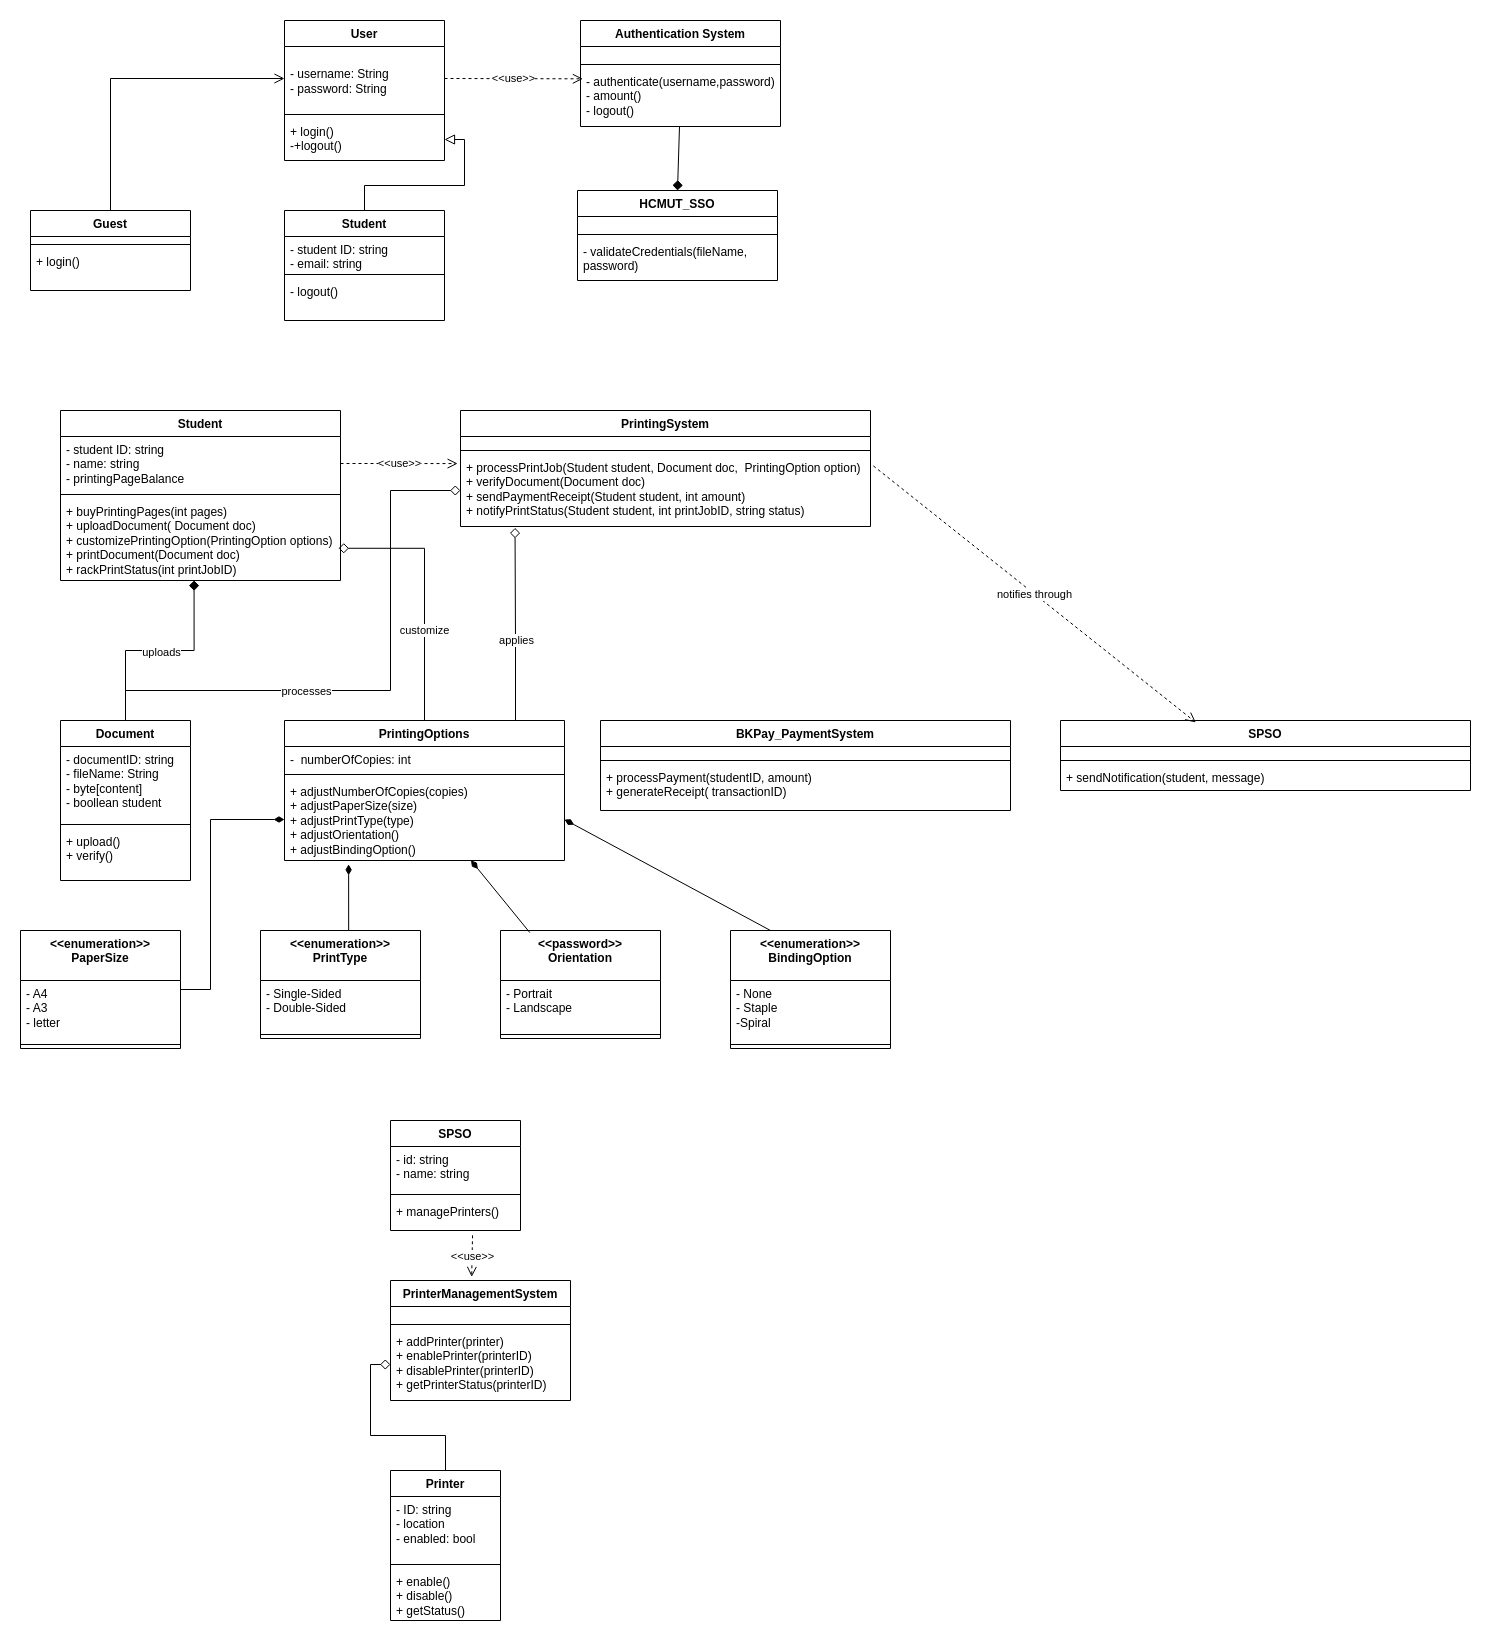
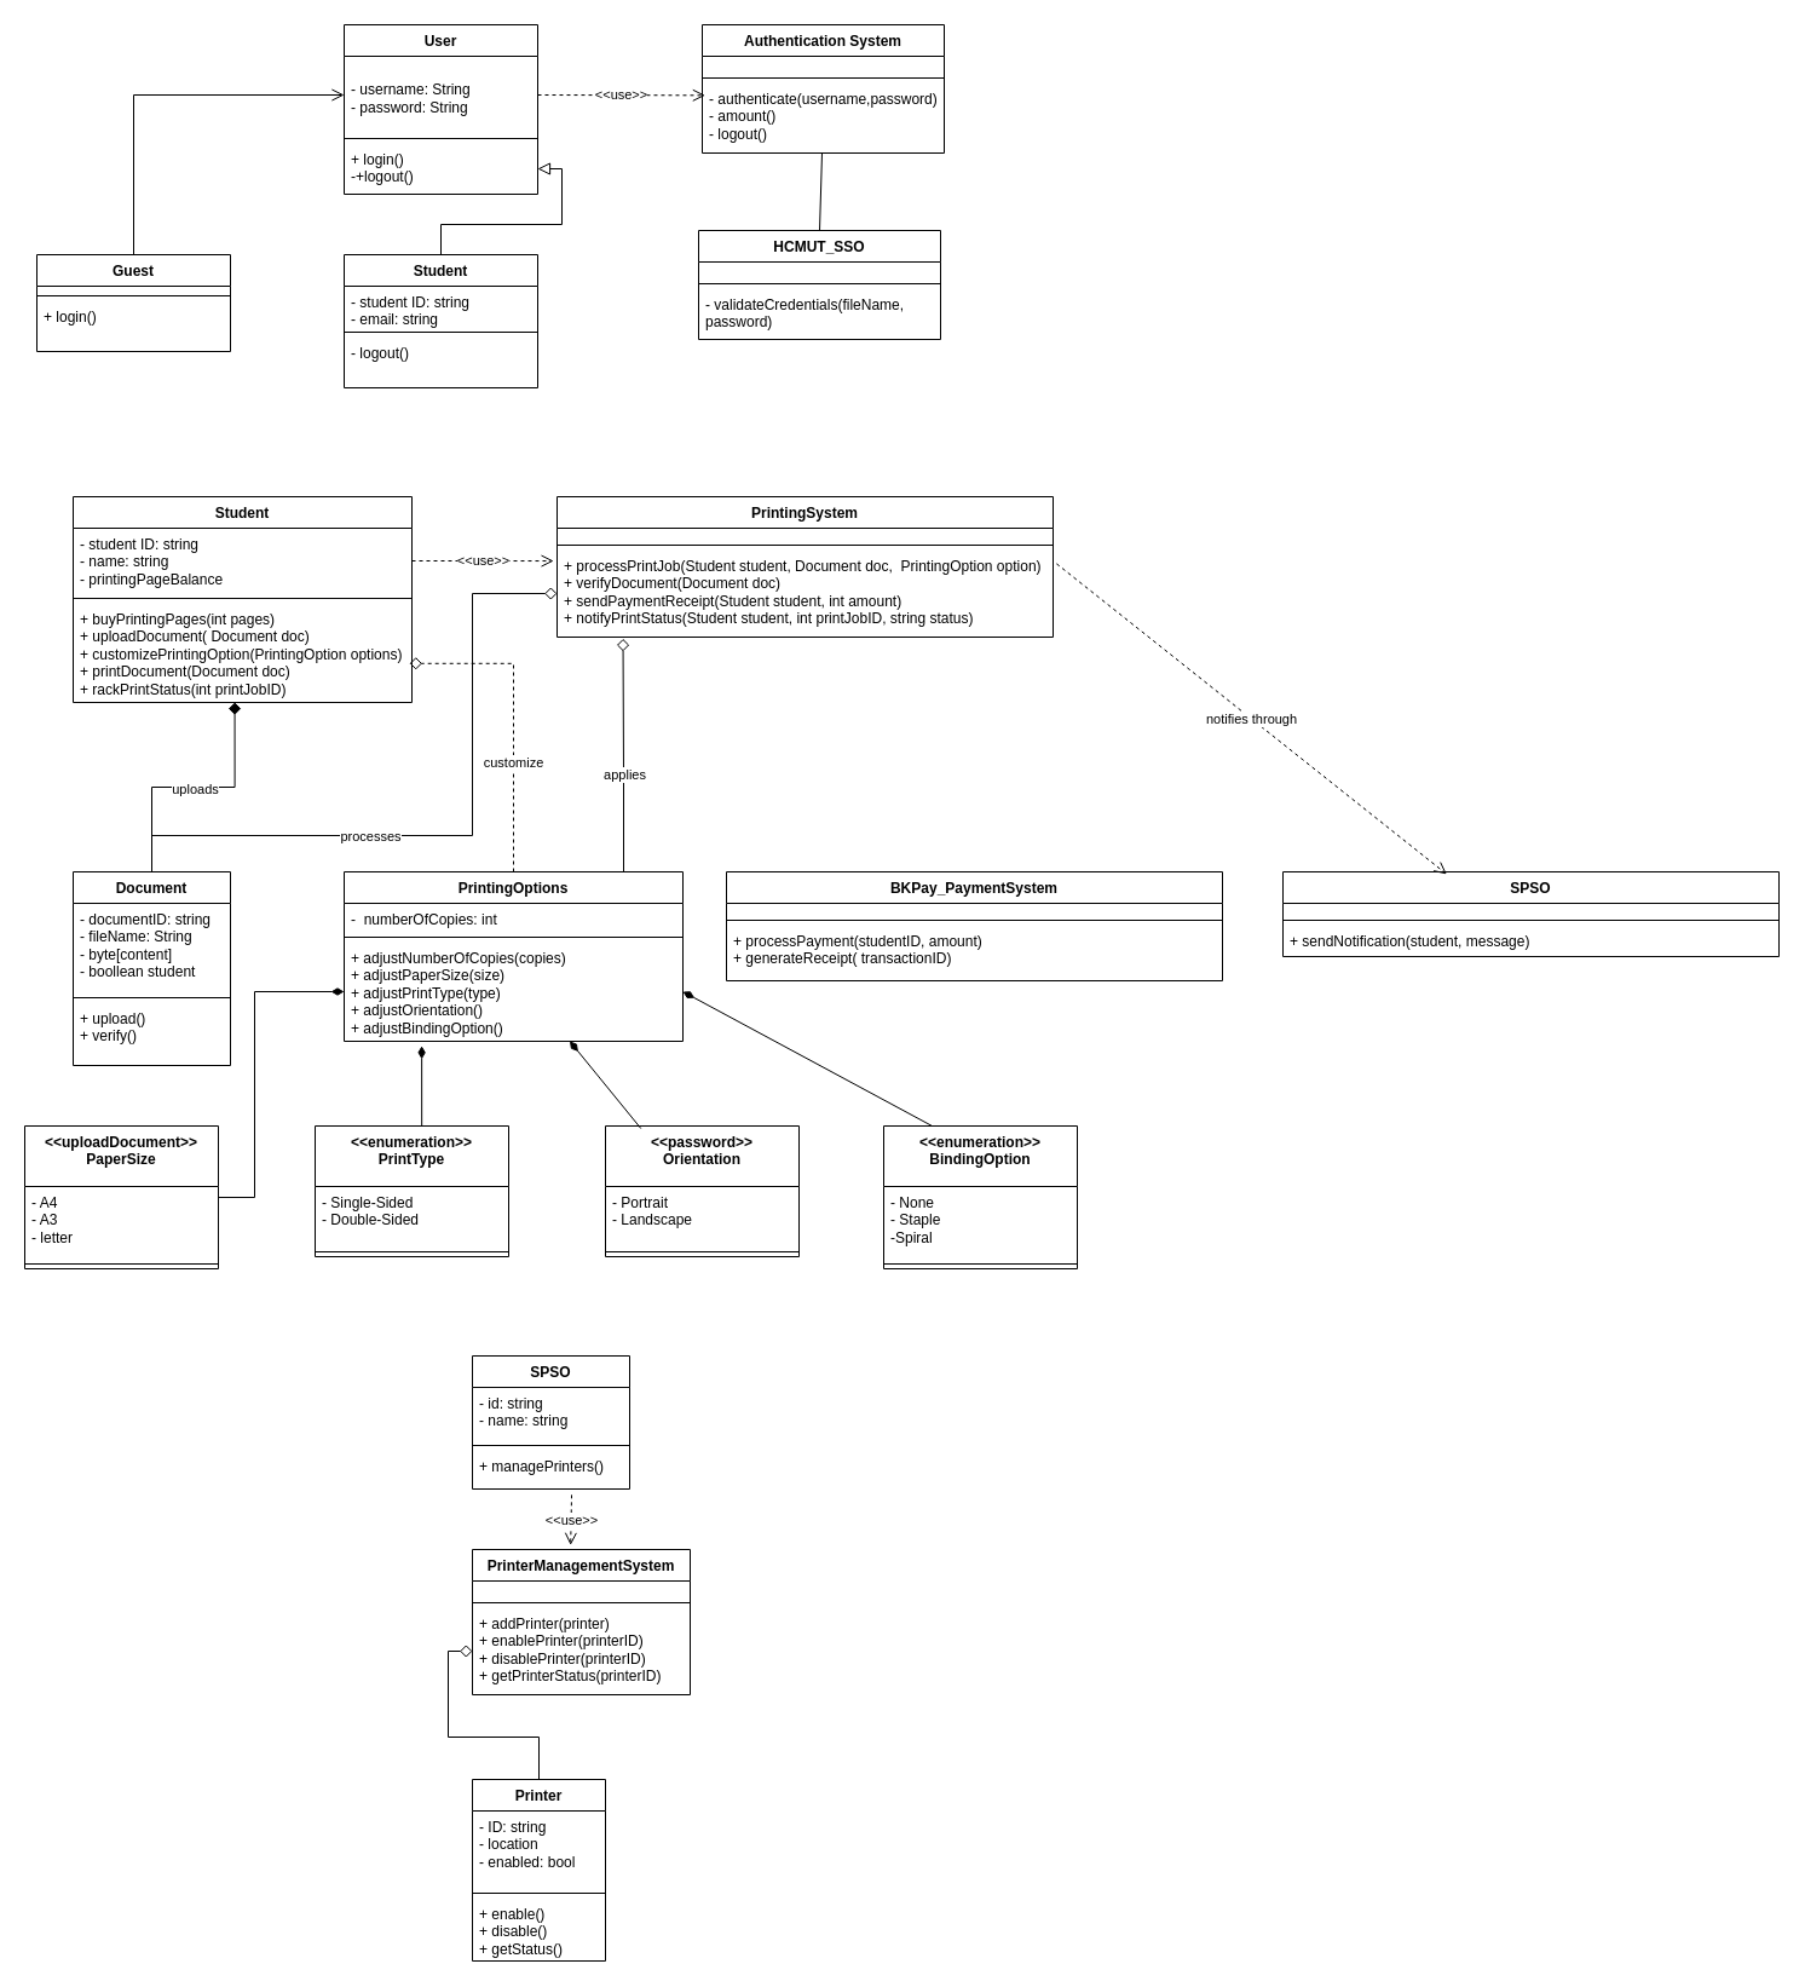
- <mxCell id="59" value="" style="endArrow=diamond;endFill=1;endSize=8;html=1;rounded=0;exitX=0.495;exitY=0.997;exitDx=0;exitDy=0;exitPerimeter=0;entryX=0.5;entryY=0;entryDx=0;entryDy=0;" edge="1" parent="1" source="19" target="21"><mxGeometry width="160" relative="1" as="geometry"><mxPoint x="430" y="370" as="sourcePoint" /><mxPoint x="590" y="370" as="targetPoint" /></mxGeometry></mxCell>
+ <mxCell id="59" value="" style="endArrow=none;endFill=1;endSize=8;html=1;rounded=0;exitX=0.495;exitY=0.997;exitDx=0;exitDy=0;exitPerimeter=0;entryX=0.5;entryY=0;entryDx=0;entryDy=0;" edge="1" parent="1" source="19" target="21"><mxGeometry width="160" relative="1" as="geometry"><mxPoint x="430" y="370" as="sourcePoint" /><mxPoint x="590" y="370" as="targetPoint" /></mxGeometry></mxCell>
- <mxCell id="57" style="edgeStyle=orthogonalEdgeStyle;rounded=0;orthogonalLoop=1;jettySize=auto;html=1;entryX=0.993;entryY=0.607;entryDx=0;entryDy=0;entryPerimeter=0;endArrow=diamond;endFill=0;endSize=8;" edge="1" parent="1" source="37" target="28"><mxGeometry relative="1" as="geometry" /></mxCell>
+ <mxCell id="57" style="edgeStyle=orthogonalEdgeStyle;rounded=0;orthogonalLoop=1;jettySize=auto;html=1;entryX=0.993;entryY=0.607;entryDx=0;entryDy=0;entryPerimeter=0;endArrow=diamond;endFill=0;endSize=8;dashed=1;" edge="1" parent="1" source="37" target="28"><mxGeometry relative="1" as="geometry" /></mxCell>
- <mxCell id="61" value="&amp;lt;&amp;lt;enumeration&amp;gt;&amp;gt;&lt;div&gt;PaperSize&lt;/div&gt;" style="swimlane;fontStyle=1;align=center;verticalAlign=top;childLayout=stackLayout;horizontal=1;startSize=50;horizontalStack=0;resizeParent=1;resizeParentMax=0;resizeLast=0;collapsible=1;marginBottom=0;whiteSpace=wrap;html=1;" vertex="1" parent="1"><mxGeometry x="20" y="930" width="160" height="118" as="geometry" /></mxCell>
+ <mxCell id="61" value="&amp;lt;&amp;lt;uploadDocument&amp;gt;&amp;gt;&lt;div&gt;PaperSize&lt;/div&gt;" style="swimlane;fontStyle=1;align=center;verticalAlign=top;childLayout=stackLayout;horizontal=1;startSize=50;horizontalStack=0;resizeParent=1;resizeParentMax=0;resizeLast=0;collapsible=1;marginBottom=0;whiteSpace=wrap;html=1;" vertex="1" parent="1"><mxGeometry x="20" y="930" width="160" height="118" as="geometry" /></mxCell>
